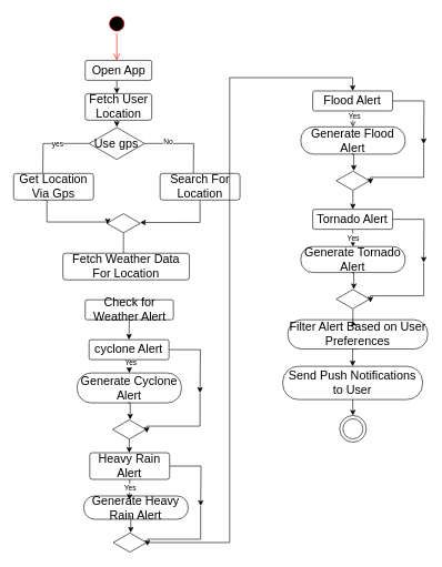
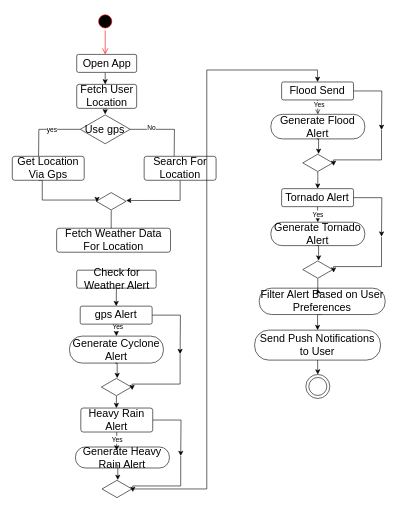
- <mxCell id="41" value="Flood Alert" style="rounded=1;arcSize=10;whiteSpace=wrap;html=1;align=center;fontSize=18;" parent="1" vertex="1"><mxGeometry x="469.33" y="136" width="120" height="30" as="geometry" /></mxCell>
+ <mxCell id="41" value="Flood Send" style="rounded=1;arcSize=10;whiteSpace=wrap;html=1;align=center;fontSize=18;" parent="1" vertex="1"><mxGeometry x="469.33" y="136" width="120" height="30" as="geometry" /></mxCell>
- <mxCell id="25" value="cyclone Alert" style="rounded=1;arcSize=10;whiteSpace=wrap;html=1;align=center;fontSize=18;" parent="1" vertex="1"><mxGeometry x="133.33" y="510" width="120" height="30" as="geometry" /></mxCell>
+ <mxCell id="25" value="gps Alert" style="rounded=1;arcSize=10;whiteSpace=wrap;html=1;align=center;fontSize=18;" parent="1" vertex="1"><mxGeometry x="133.33" y="510" width="120" height="30" as="geometry" /></mxCell>
